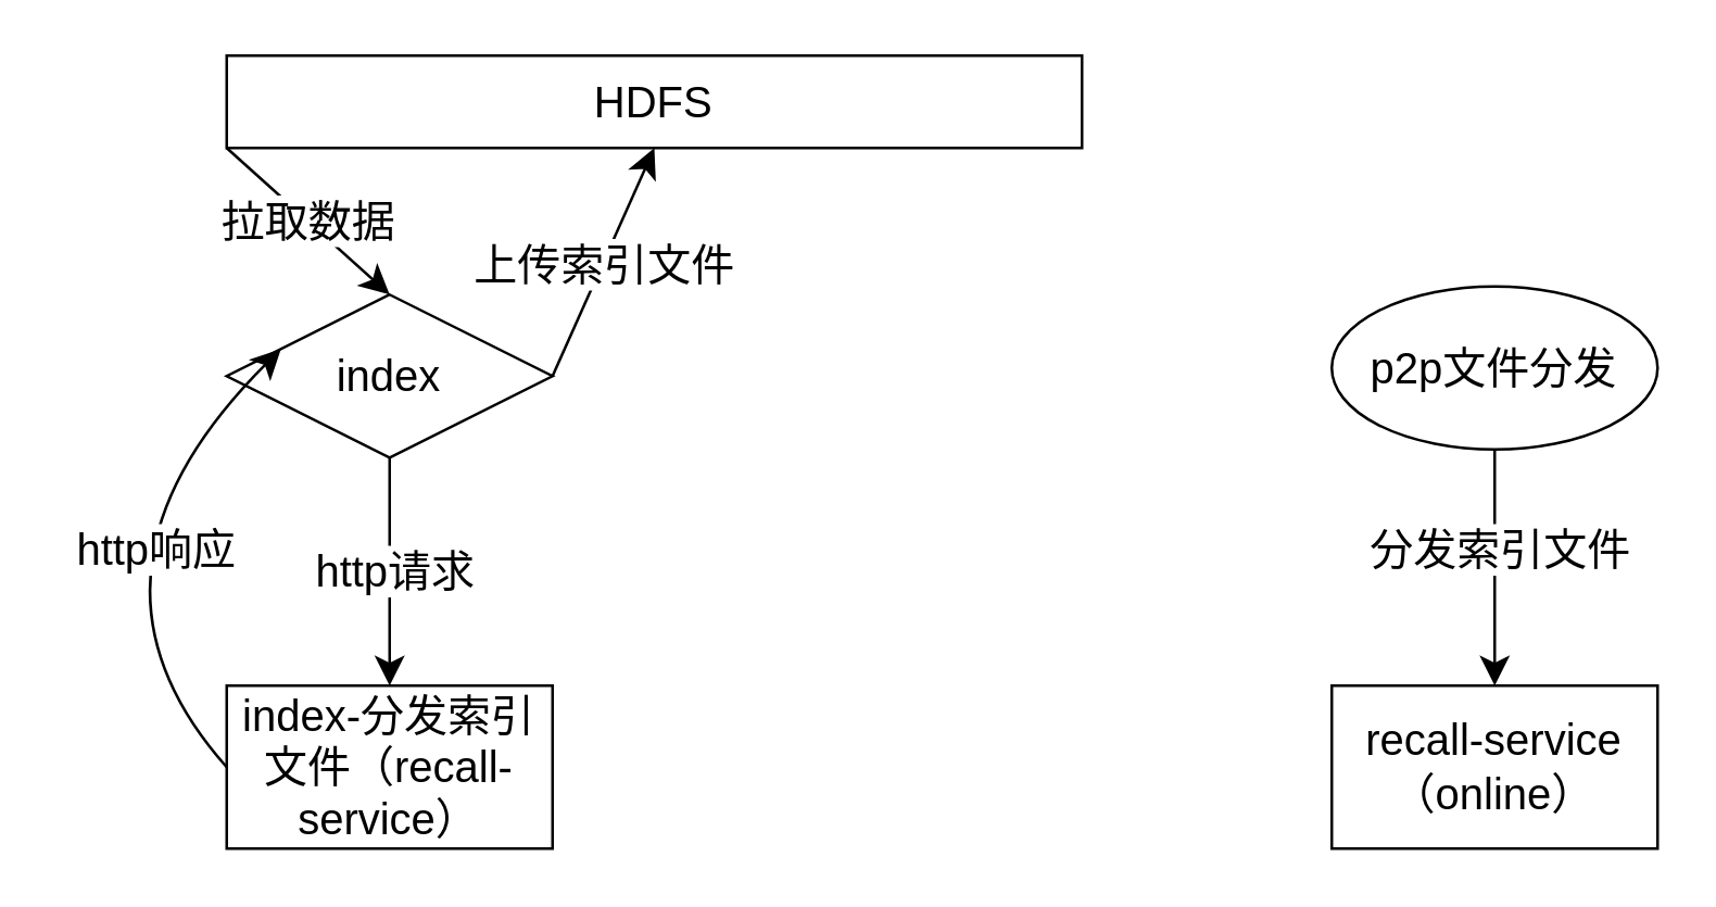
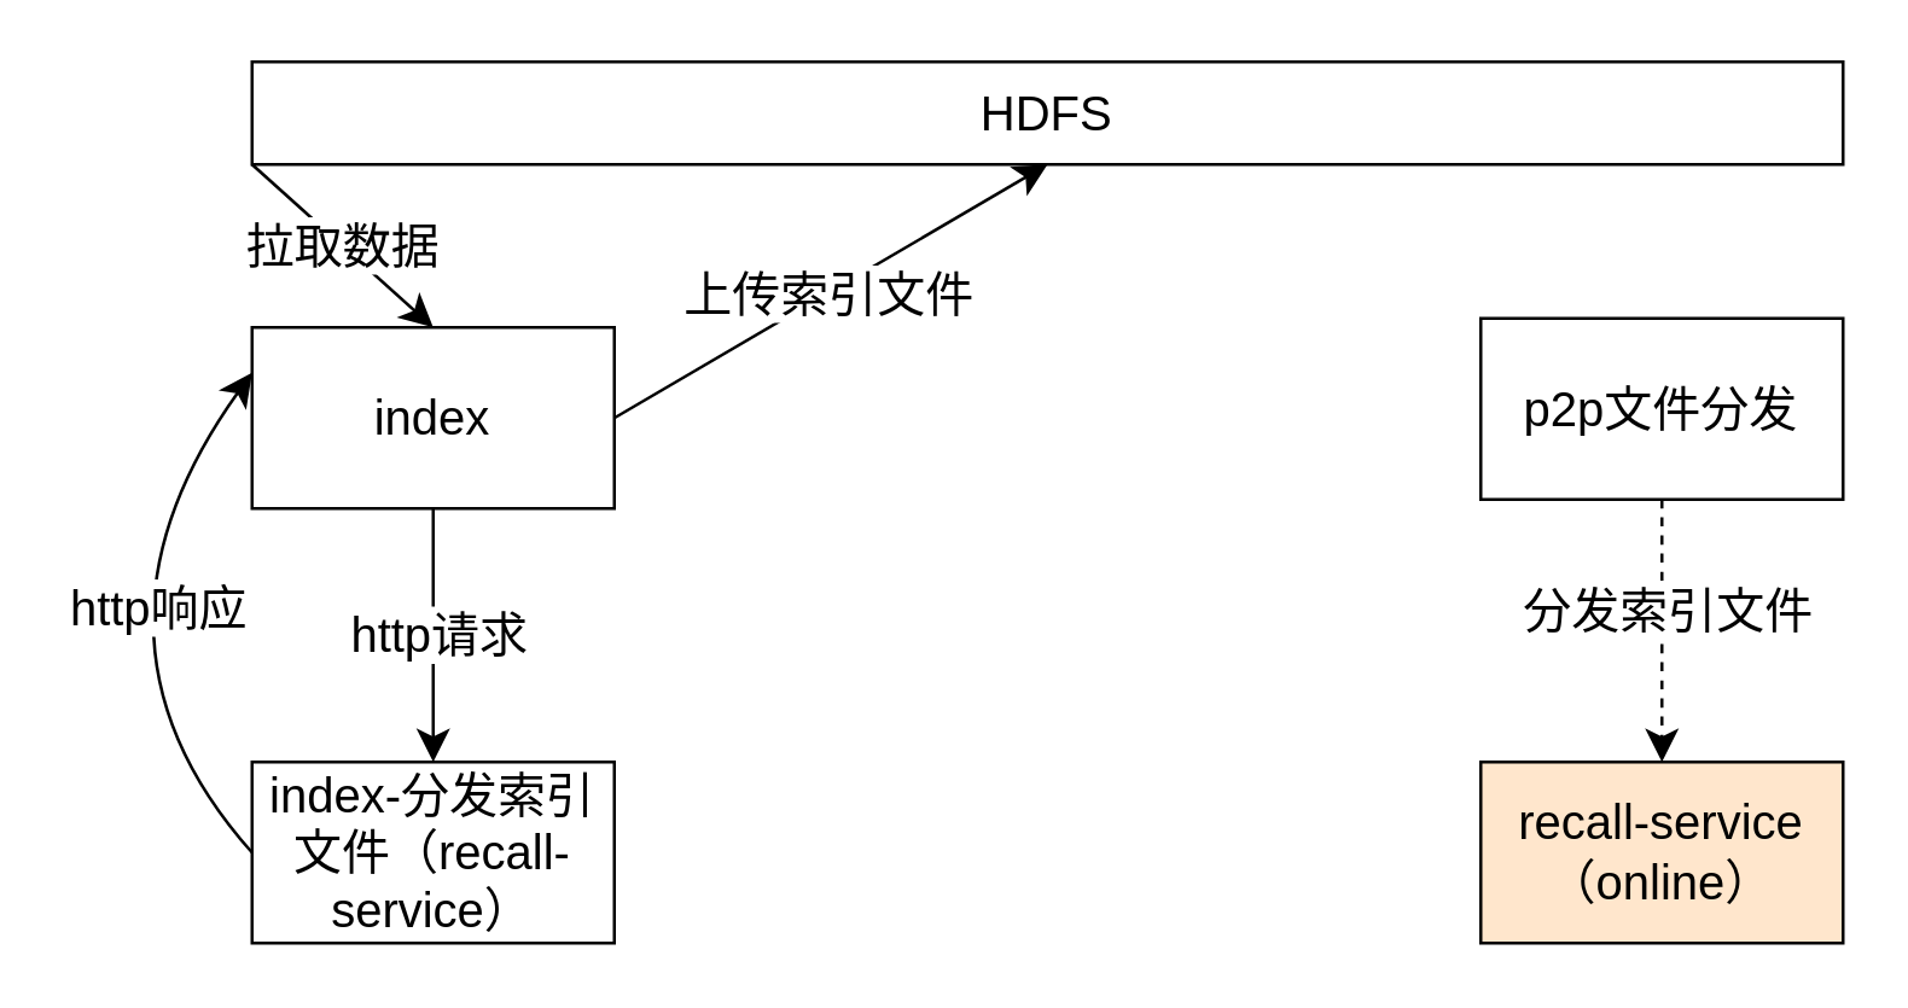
- <mxCell id="4" value="HDFS" style="rounded=0;whiteSpace=wrap;html=1;fontSize=16;" vertex="1" parent="1"><mxGeometry x="83" y="20" width="315" height="34" as="geometry" /></mxCell>
+ <mxCell id="4" value="HDFS" style="rounded=0;whiteSpace=wrap;html=1;fontSize=16;" vertex="1" parent="1"><mxGeometry x="83" y="20" width="527" height="34" as="geometry" /></mxCell>
- <mxCell id="15" value="p2p文件分发" style="ellipse;whiteSpace=wrap;html=1;fontSize=16;" vertex="1" parent="1"><mxGeometry x="490" y="105" width="120" height="60" as="geometry" /></mxCell>
+ <mxCell id="15" value="p2p文件分发" style="rounded=0;whiteSpace=wrap;html=1;fontSize=16;" vertex="1" parent="1"><mxGeometry x="490" y="105" width="120" height="60" as="geometry" /></mxCell>
- <mxCell id="9" value="index" style="rhombus;whiteSpace=wrap;html=1;fontSize=16;" vertex="1" parent="1"><mxGeometry x="83" y="108" width="120" height="60" as="geometry" /></mxCell>
+ <mxCell id="9" value="index" style="rounded=0;whiteSpace=wrap;html=1;fontSize=16;" vertex="1" parent="1"><mxGeometry x="83" y="108" width="120" height="60" as="geometry" /></mxCell>
- <mxCell id="13" style="edgeStyle=none;curved=1;rounded=0;orthogonalLoop=1;jettySize=auto;html=1;exitX=0.5;exitY=1;exitDx=0;exitDy=0;fontSize=12;startSize=8;endSize=8;" edge="1" parent="1" source="15" target="16"><mxGeometry relative="1" as="geometry" /></mxCell>
+ <mxCell id="13" style="edgeStyle=none;curved=1;rounded=0;orthogonalLoop=1;jettySize=auto;html=1;exitX=0.5;exitY=1;exitDx=0;exitDy=0;fontSize=12;startSize=8;endSize=8;dashed=1;" edge="1" parent="1" source="15" target="16"><mxGeometry relative="1" as="geometry" /></mxCell>
- <mxCell id="16" value="recall-service（online）" style="rounded=0;whiteSpace=wrap;html=1;fontSize=16;" vertex="1" parent="1"><mxGeometry x="490" y="252" width="120" height="60" as="geometry" /></mxCell>
+ <mxCell id="16" value="recall-service（online）" style="rounded=0;whiteSpace=wrap;html=1;fontSize=16;fillColor=#ffe6cc;" vertex="1" parent="1"><mxGeometry x="490" y="252" width="120" height="60" as="geometry" /></mxCell>
